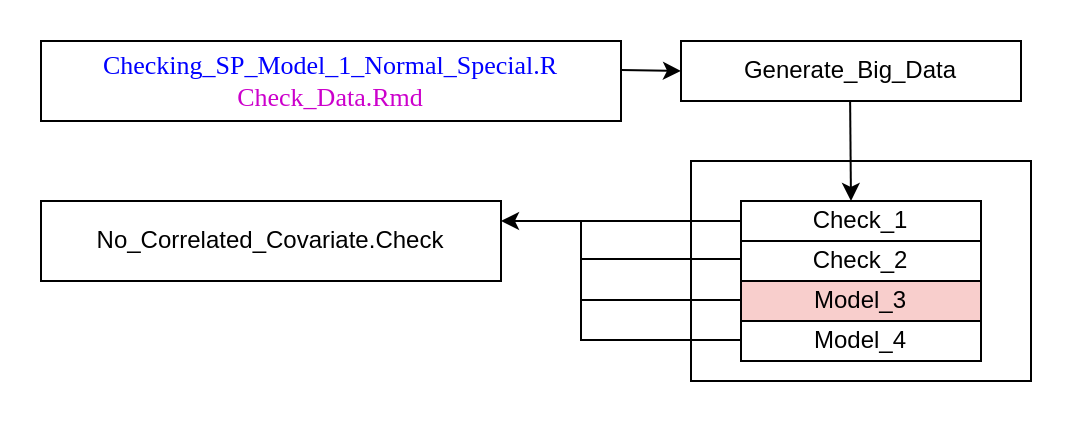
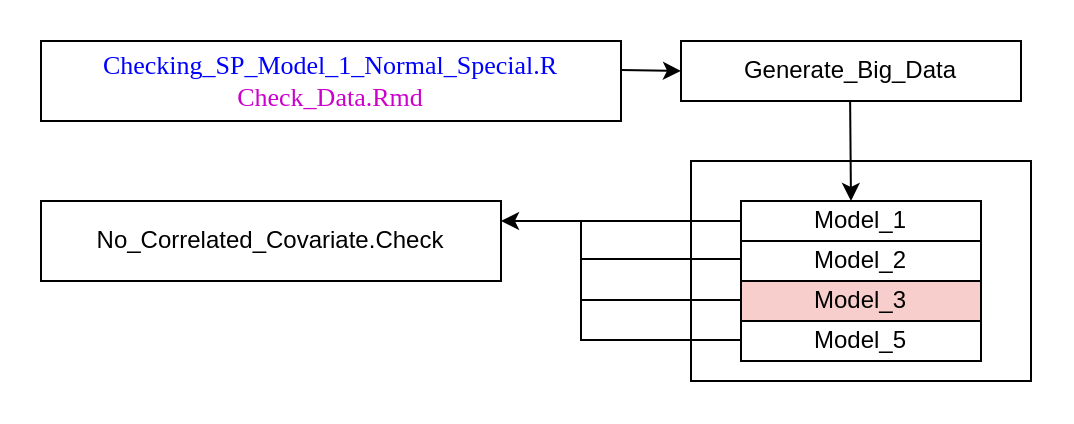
- <mxCell id="4" value="Check_1" style="rounded=0;whiteSpace=wrap;html=1;" parent="1" vertex="1"><mxGeometry x="370" y="100" width="120" height="20" as="geometry" /></mxCell>
+ <mxCell id="4" value="Model_1" style="rounded=0;whiteSpace=wrap;html=1;" parent="1" vertex="1"><mxGeometry x="370" y="100" width="120" height="20" as="geometry" /></mxCell>
- <mxCell id="6" value="Check_2" style="rounded=0;whiteSpace=wrap;html=1;" parent="1" vertex="1"><mxGeometry x="370" y="120" width="120" height="20" as="geometry" /></mxCell>
+ <mxCell id="6" value="Model_2" style="rounded=0;whiteSpace=wrap;html=1;" parent="1" vertex="1"><mxGeometry x="370" y="120" width="120" height="20" as="geometry" /></mxCell>
- <mxCell id="11" value="Model_4" style="rounded=0;whiteSpace=wrap;html=1;" vertex="1" parent="1"><mxGeometry x="370" y="160" width="120" height="20" as="geometry" /></mxCell>
+ <mxCell id="11" value="Model_5" style="rounded=0;whiteSpace=wrap;html=1;" vertex="1" parent="1"><mxGeometry x="370" y="160" width="120" height="20" as="geometry" /></mxCell>
